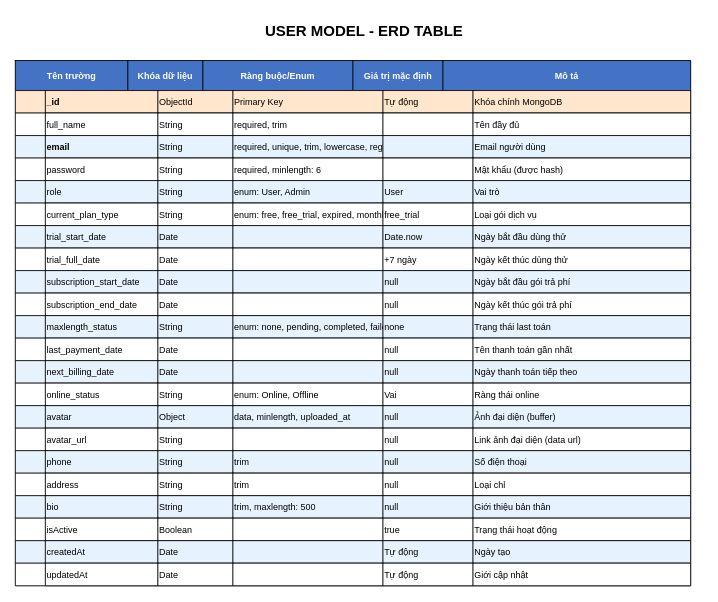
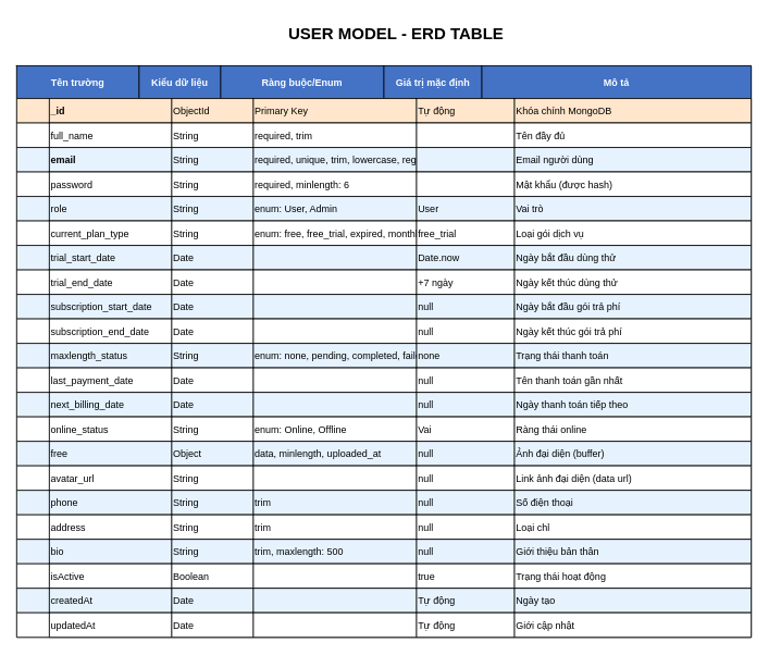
- <mxCell id="6" value="Khóa dữ liệu" style="shape=partialRectangle;connectable=0;fillColor=#4472C4;align=center;fontStyle=1;fontSize=12;fontColor=#ffffff;" parent="4" vertex="1"><mxGeometry x="150" width="100" height="40" as="geometry"><mxRectangle width="100" height="40" as="alternateBounds" /></mxGeometry></mxCell>
+ <mxCell id="6" value="Kiểu dữ liệu" style="shape=partialRectangle;connectable=0;fillColor=#4472C4;align=center;fontStyle=1;fontSize=12;fontColor=#ffffff;" parent="4" vertex="1"><mxGeometry x="150" width="100" height="40" as="geometry"><mxRectangle width="100" height="40" as="alternateBounds" /></mxGeometry></mxCell>
- <mxCell id="53" value="trial_full_date" style="shape=partialRectangle;connectable=0;fillColor=#ffffff;align=left;" parent="52" vertex="1"><mxGeometry x="40" width="150" height="30" as="geometry"><mxRectangle width="150" height="30" as="alternateBounds" /></mxGeometry></mxCell>
+ <mxCell id="53" value="trial_end_date" style="shape=partialRectangle;connectable=0;fillColor=#ffffff;align=left;" parent="52" vertex="1"><mxGeometry x="40" width="150" height="30" as="geometry"><mxRectangle width="150" height="30" as="alternateBounds" /></mxGeometry></mxCell>
- <mxCell id="75" value="Trạng thái last toán" style="shape=partialRectangle;connectable=0;fillColor=#E6F3FF;align=left;" parent="70" vertex="1"><mxGeometry x="610" width="290" height="30" as="geometry"><mxRectangle width="290" height="30" as="alternateBounds" /></mxGeometry></mxCell>
+ <mxCell id="75" value="Trạng thái thanh toán" style="shape=partialRectangle;connectable=0;fillColor=#E6F3FF;align=left;" parent="70" vertex="1"><mxGeometry x="610" width="290" height="30" as="geometry"><mxRectangle width="290" height="30" as="alternateBounds" /></mxGeometry></mxCell>
- <mxCell id="95" value="avatar" style="shape=partialRectangle;connectable=0;fillColor=#E6F3FF;align=left;" parent="94" vertex="1"><mxGeometry x="40" width="150" height="30" as="geometry"><mxRectangle width="150" height="30" as="alternateBounds" /></mxGeometry></mxCell>
+ <mxCell id="95" value="free" style="shape=partialRectangle;connectable=0;fillColor=#E6F3FF;align=left;" parent="94" vertex="1"><mxGeometry x="40" width="150" height="30" as="geometry"><mxRectangle width="150" height="30" as="alternateBounds" /></mxGeometry></mxCell>
